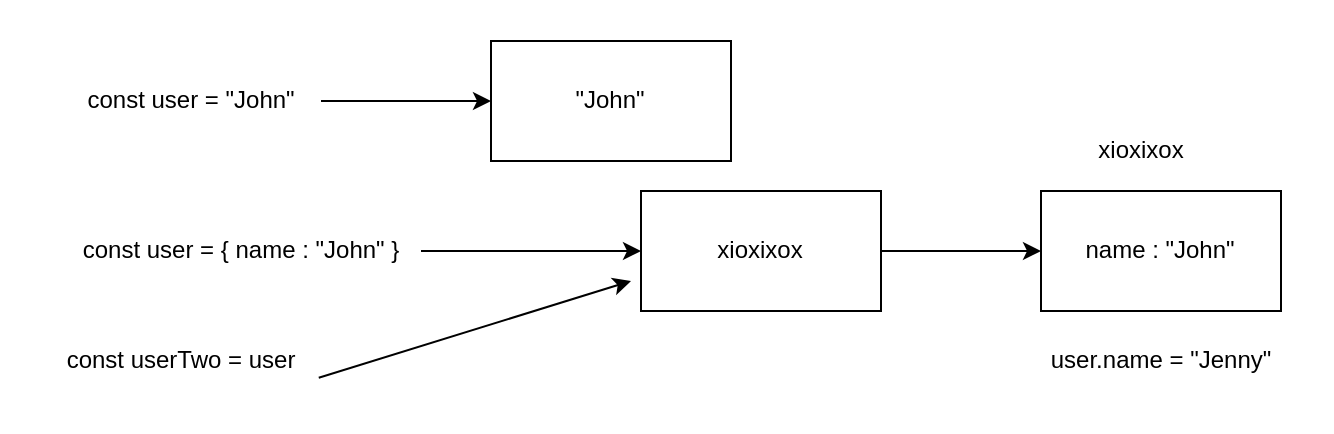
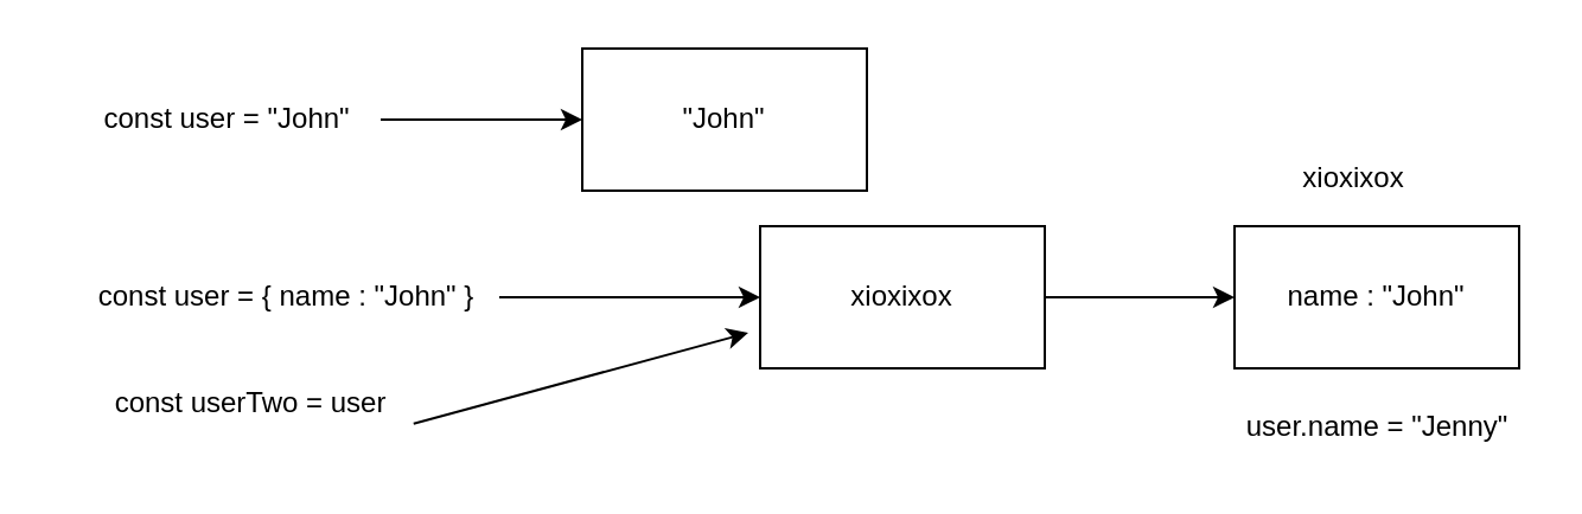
- <mxCell id="12" value="const userTwo = user" style="text;html=1;align=center;verticalAlign=middle;resizable=0;points=[];autosize=1;strokeColor=none;fillColor=none;" vertex="1" parent="1"><mxGeometry x="20" y="165" width="140" height="30" as="geometry" /></mxCell>
+ <mxCell id="12" value="const userTwo = user" style="text;html=1;align=center;verticalAlign=middle;resizable=0;points=[];autosize=1;strokeColor=none;fillColor=none;" vertex="1" parent="1"><mxGeometry x="35" y="155" width="140" height="30" as="geometry" /></mxCell>
